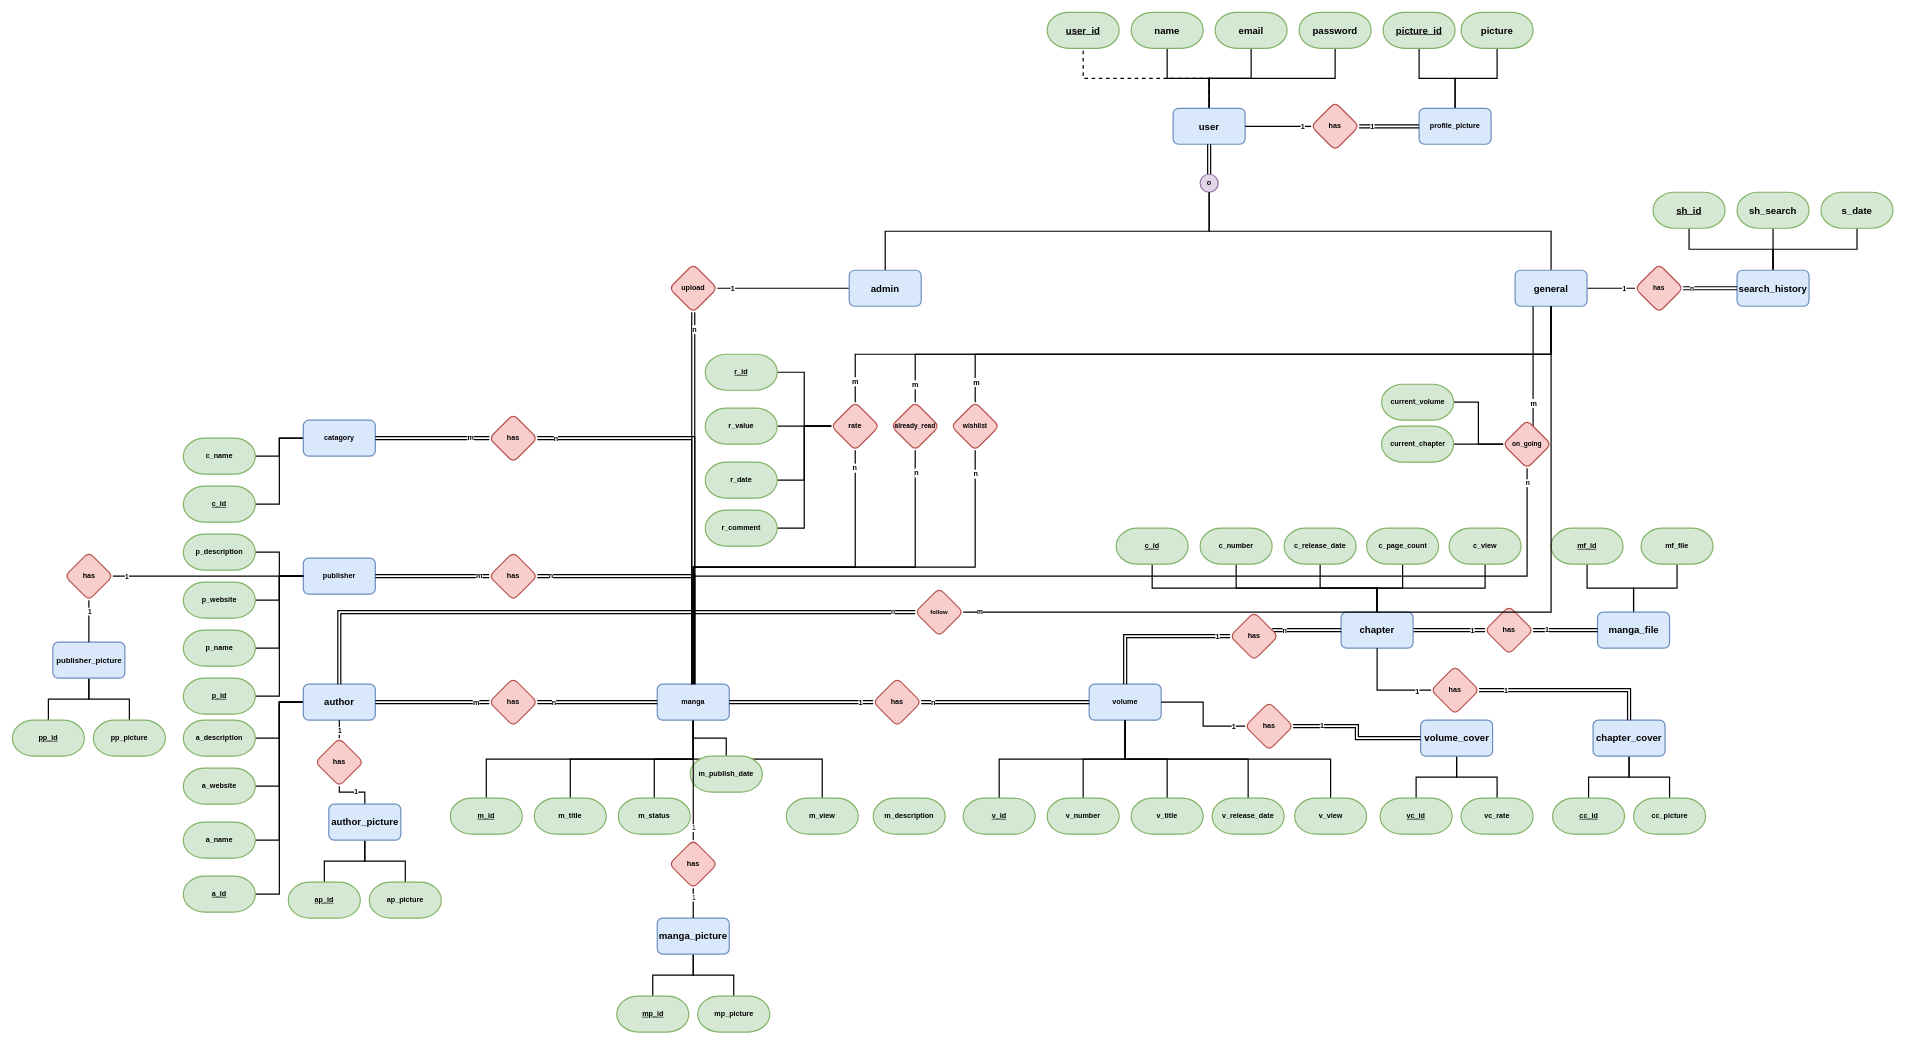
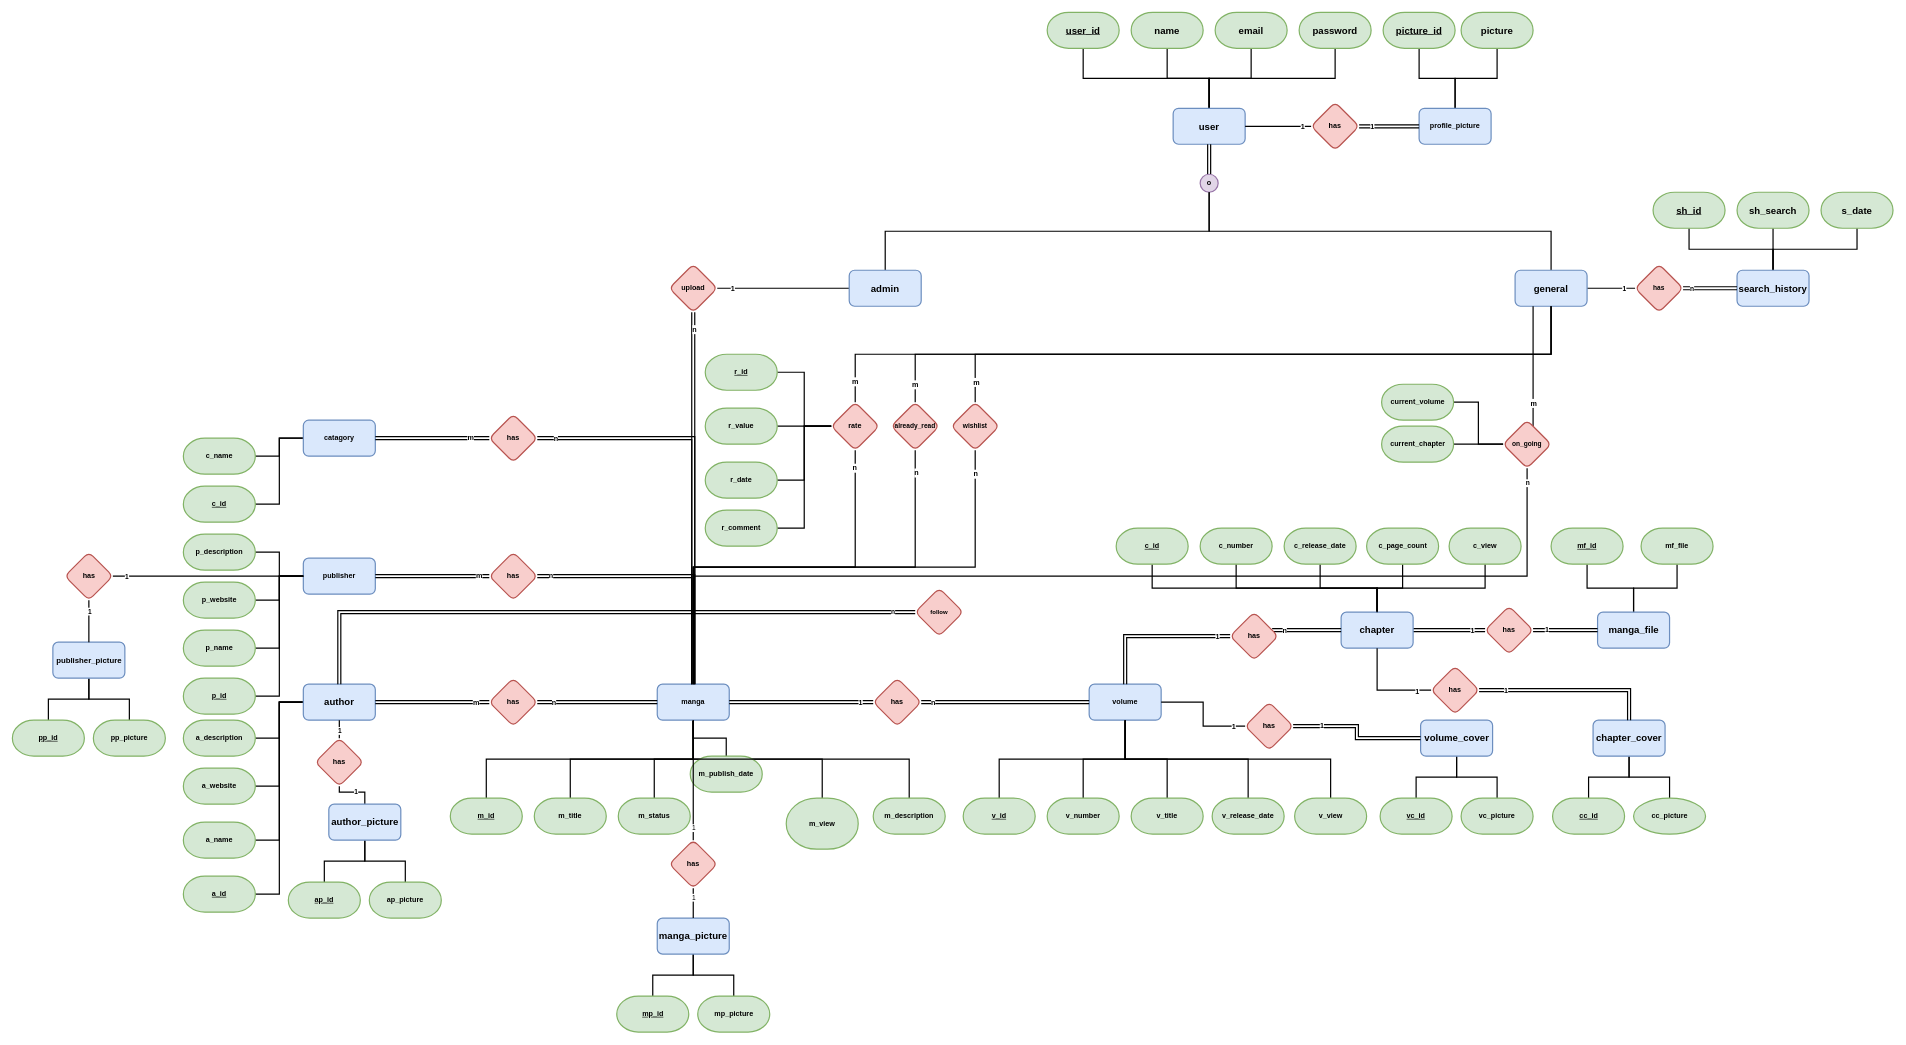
- <mxCell id="2" style="edgeStyle=elbowEdgeStyle;rounded=0;orthogonalLoop=1;jettySize=auto;html=1;fontFamily=Helvetica;fontSize=12;fontColor=default;endArrow=none;endFill=0;strokeWidth=2;elbow=vertical;fontStyle=1;dashed=1;" parent="1" source="6" target="7" edge="1"><mxGeometry relative="1" as="geometry" /></mxCell>
+ <mxCell id="2" style="edgeStyle=elbowEdgeStyle;rounded=0;orthogonalLoop=1;jettySize=auto;html=1;fontFamily=Helvetica;fontSize=12;fontColor=default;endArrow=none;endFill=0;strokeWidth=2;elbow=vertical;fontStyle=1" parent="1" source="6" target="7" edge="1"><mxGeometry relative="1" as="geometry" /></mxCell>
- <mxCell id="169" style="edgeStyle=orthogonalEdgeStyle;rounded=0;orthogonalLoop=1;jettySize=auto;html=1;endArrow=none;endFill=0;strokeWidth=2;fontStyle=1" parent="1" source="173" target="30" edge="1"><mxGeometry relative="1" as="geometry" /></mxCell>
- <mxCell id="170" value="m" style="edgeLabel;html=1;align=center;verticalAlign=middle;resizable=0;points=[];fontSize=11;fontFamily=Helvetica;fontColor=default;fontStyle=1" parent="169" vertex="1" connectable="0"><mxGeometry x="-0.964" y="-1" relative="1" as="geometry"><mxPoint y="-2" as="offset" /></mxGeometry></mxCell>
+ <mxCell id="184" style="edgeStyle=elbowEdgeStyle;rounded=0;orthogonalLoop=1;jettySize=auto;html=1;endArrow=none;endFill=0;strokeWidth=2;elbow=vertical;fontStyle=1" parent="1" source="185" target="38" edge="1"><mxGeometry relative="1" as="geometry" /></mxCell>
- <mxCell id="50" value="m_view" style="rounded=1;whiteSpace=wrap;html=1;arcSize=60;strokeColor=#82b366;strokeWidth=2;align=center;verticalAlign=middle;fontFamily=Helvetica;fontSize=12;fontColor=default;fillColor=#d5e8d4;fontStyle=1" parent="1" vertex="1"><mxGeometry x="1310" y="1330" width="120" height="60" as="geometry" /></mxCell>
+ <mxCell id="50" value="m_view" style="rounded=1;whiteSpace=wrap;html=1;arcSize=60;strokeColor=#82b366;strokeWidth=2;align=center;verticalAlign=middle;fontFamily=Helvetica;fontSize=12;fontColor=default;fillColor=#d5e8d4;fontStyle=1" parent="1" vertex="1"><mxGeometry x="1310" y="1330" width="120" height="85" as="geometry" /></mxCell>
- <mxCell id="63" value="vc_rate" style="rounded=1;whiteSpace=wrap;html=1;arcSize=60;strokeColor=#82b366;strokeWidth=2;align=center;verticalAlign=middle;fontFamily=Helvetica;fontSize=12;fontColor=default;fillColor=#d5e8d4;fontStyle=1" parent="1" vertex="1"><mxGeometry x="2435" y="1330" width="120" height="60" as="geometry" /></mxCell>
+ <mxCell id="63" value="vc_picture" style="rounded=1;whiteSpace=wrap;html=1;arcSize=60;strokeColor=#82b366;strokeWidth=2;align=center;verticalAlign=middle;fontFamily=Helvetica;fontSize=12;fontColor=default;fillColor=#d5e8d4;fontStyle=1" parent="1" vertex="1"><mxGeometry x="2435" y="1330" width="120" height="60" as="geometry" /></mxCell>
- <mxCell id="96" value="cc_picture" style="rounded=1;whiteSpace=wrap;html=1;arcSize=60;strokeColor=#82b366;strokeWidth=2;align=center;verticalAlign=middle;fontFamily=Helvetica;fontSize=12;fontColor=default;fillColor=#d5e8d4;fontStyle=1" parent="1" vertex="1"><mxGeometry x="2722.5" y="1330" width="120" height="60" as="geometry" /></mxCell>
+ <mxCell id="96" value="cc_picture" style="ellipse;whiteSpace=wrap;html=1;arcSize=60;strokeColor=#82b366;strokeWidth=2;align=center;verticalAlign=middle;fontFamily=Helvetica;fontSize=12;fontColor=default;fillColor=#d5e8d4;fontStyle=1;" parent="1" vertex="1"><mxGeometry x="2722.5" y="1330" width="120" height="60" as="geometry" /></mxCell>
